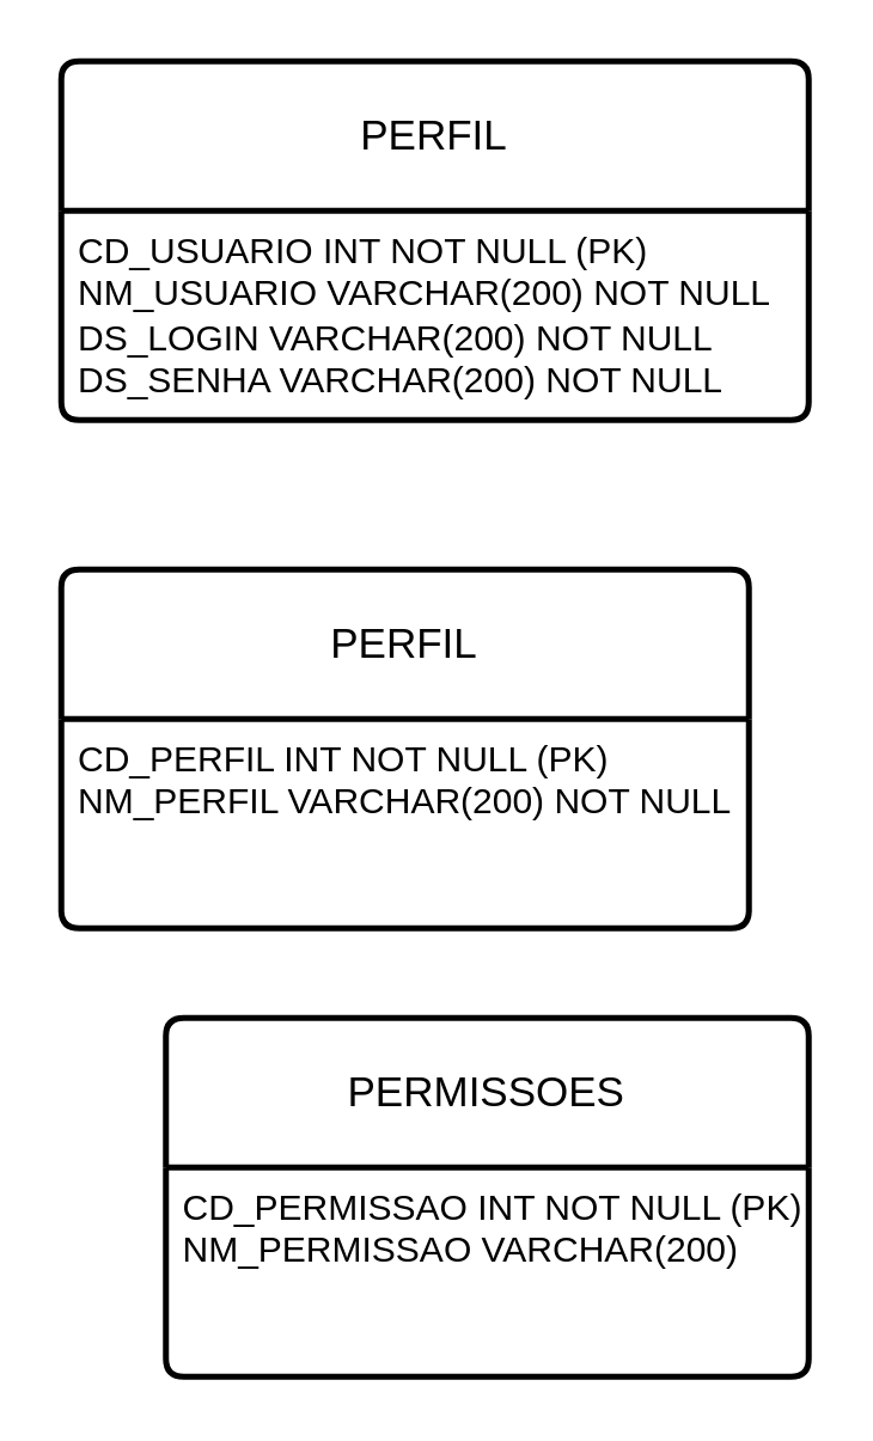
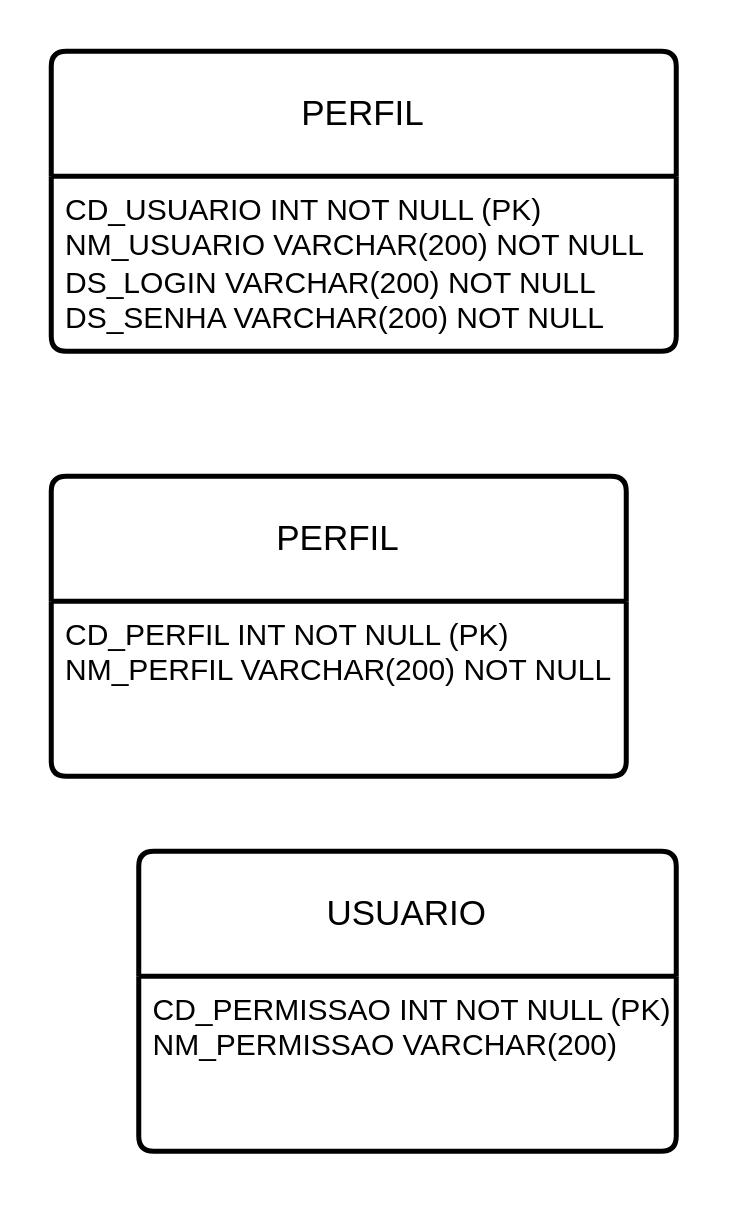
- <mxCell id="6" value="PERMISSOES" style="swimlane;childLayout=stackLayout;horizontal=1;startSize=50;horizontalStack=0;rounded=1;fontSize=14;fontStyle=0;strokeWidth=2;resizeParent=0;resizeLast=1;shadow=0;dashed=0;align=center;arcSize=4;whiteSpace=wrap;html=1;" vertex="1" parent="1"><mxGeometry x="55" y="340" width="215" height="120" as="geometry" /></mxCell>
+ <mxCell id="6" value="USUARIO" style="swimlane;childLayout=stackLayout;horizontal=1;startSize=50;horizontalStack=0;rounded=1;fontSize=14;fontStyle=0;strokeWidth=2;resizeParent=0;resizeLast=1;shadow=0;dashed=0;align=center;arcSize=4;whiteSpace=wrap;html=1;" vertex="1" parent="1"><mxGeometry x="55" y="340" width="215" height="120" as="geometry" /></mxCell>
